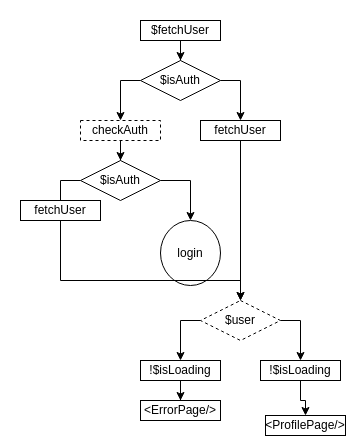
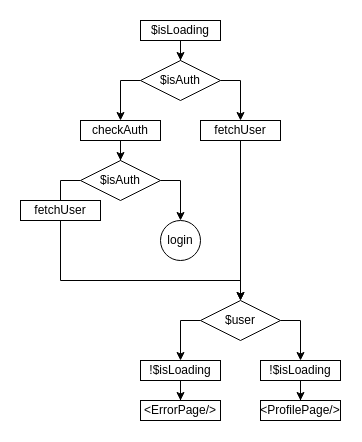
- <mxCell id="5" value="$fetchUser" style="rounded=0;whiteSpace=wrap;html=1;" vertex="1" parent="1"><mxGeometry x="140" y="20" width="80" height="20" as="geometry" /></mxCell>
+ <mxCell id="5" value="$isLoading" style="rounded=0;whiteSpace=wrap;html=1;" vertex="1" parent="1"><mxGeometry x="140" y="20" width="80" height="20" as="geometry" /></mxCell>
- <mxCell id="7" value="checkAuth" style="rounded=0;whiteSpace=wrap;html=1;dashed=1;" vertex="1" parent="1"><mxGeometry x="80" y="120" width="80" height="20" as="geometry" /></mxCell>
+ <mxCell id="7" value="checkAuth" style="rounded=0;whiteSpace=wrap;html=1;" vertex="1" parent="1"><mxGeometry x="80" y="120" width="80" height="20" as="geometry" /></mxCell>
- <mxCell id="14" value="login" style="ellipse;whiteSpace=wrap;html=1;" vertex="1" parent="1"><mxGeometry x="160" y="220" width="60" height="65" as="geometry" /></mxCell>
+ <mxCell id="14" value="login" style="ellipse;whiteSpace=wrap;html=1;" vertex="1" parent="1"><mxGeometry x="160" y="220" width="40" height="40" as="geometry" /></mxCell>
- <mxCell id="19" value="$user" style="rhombus;whiteSpace=wrap;html=1;dashed=1;" vertex="1" parent="1"><mxGeometry x="200" y="300" width="80" height="40" as="geometry" /></mxCell>
+ <mxCell id="19" value="$user" style="rhombus;whiteSpace=wrap;html=1;" vertex="1" parent="1"><mxGeometry x="200" y="300" width="80" height="40" as="geometry" /></mxCell>
- <mxCell id="24" value="&amp;lt;ProfilePage/&amp;gt;" style="rounded=0;whiteSpace=wrap;html=1;" vertex="1" parent="1"><mxGeometry x="265" y="415" width="80" height="20" as="geometry" /></mxCell>
+ <mxCell id="24" value="&amp;lt;ProfilePage/&amp;gt;" style="rounded=0;whiteSpace=wrap;html=1;" vertex="1" parent="1"><mxGeometry x="260" y="400" width="80" height="20" as="geometry" /></mxCell>
